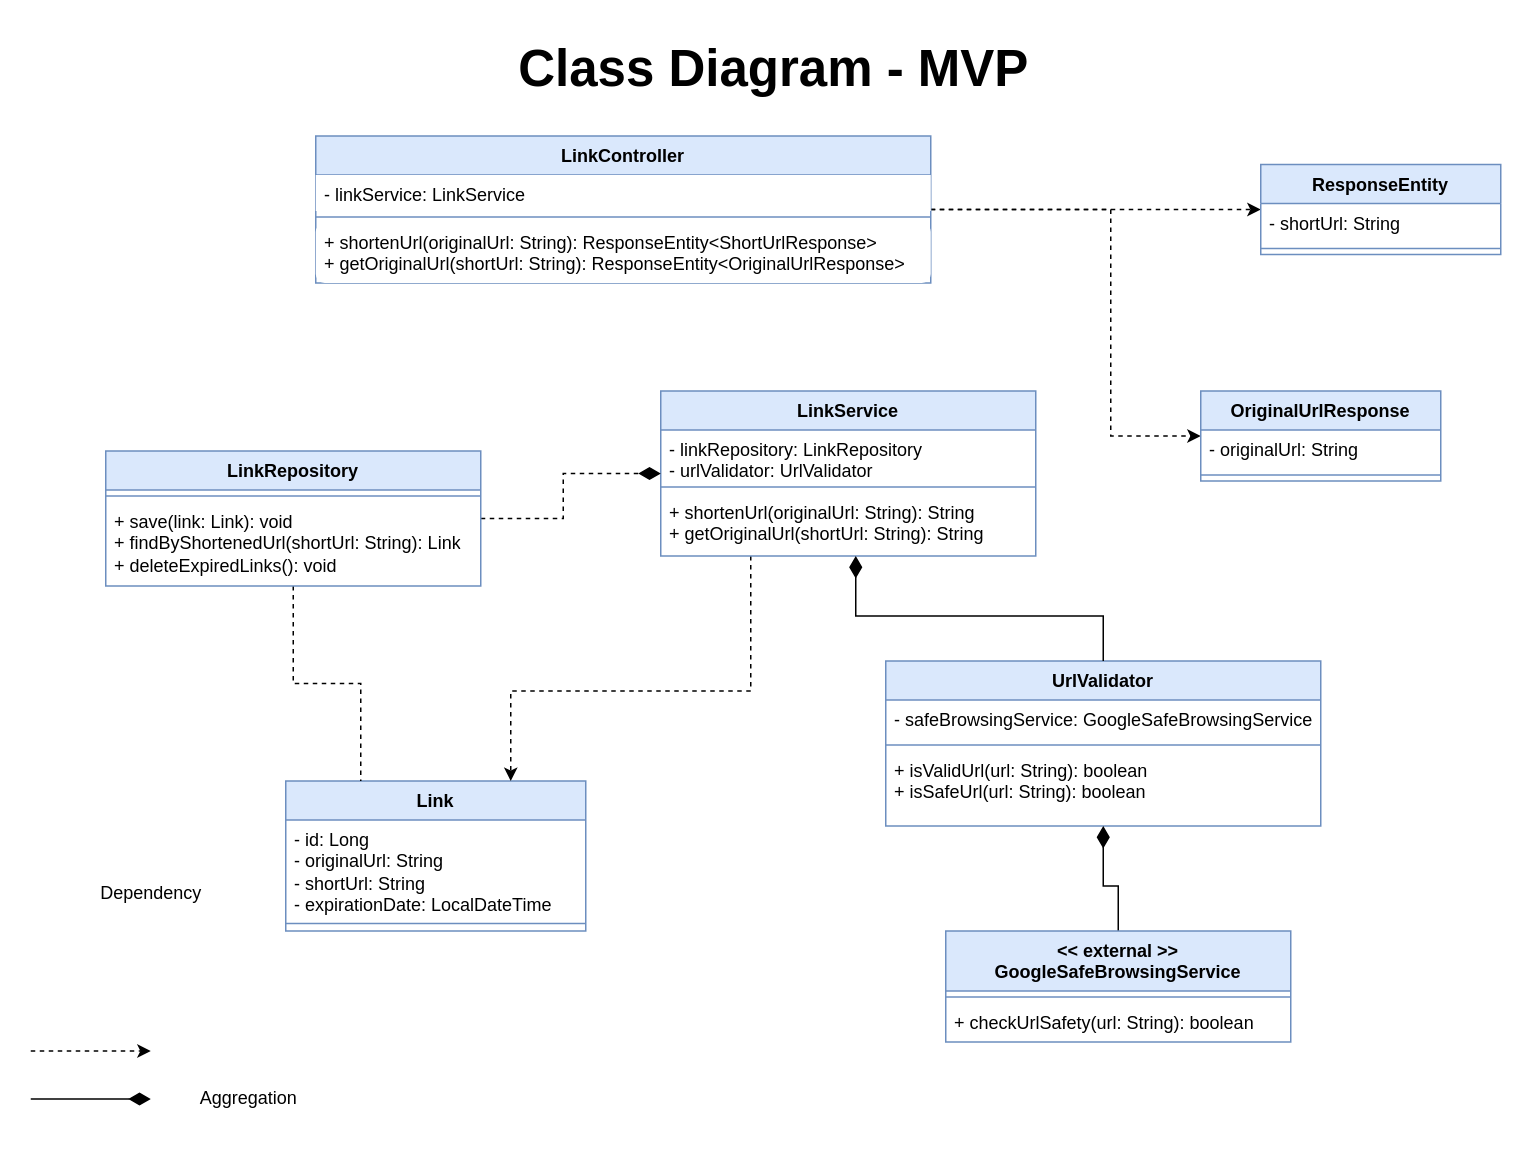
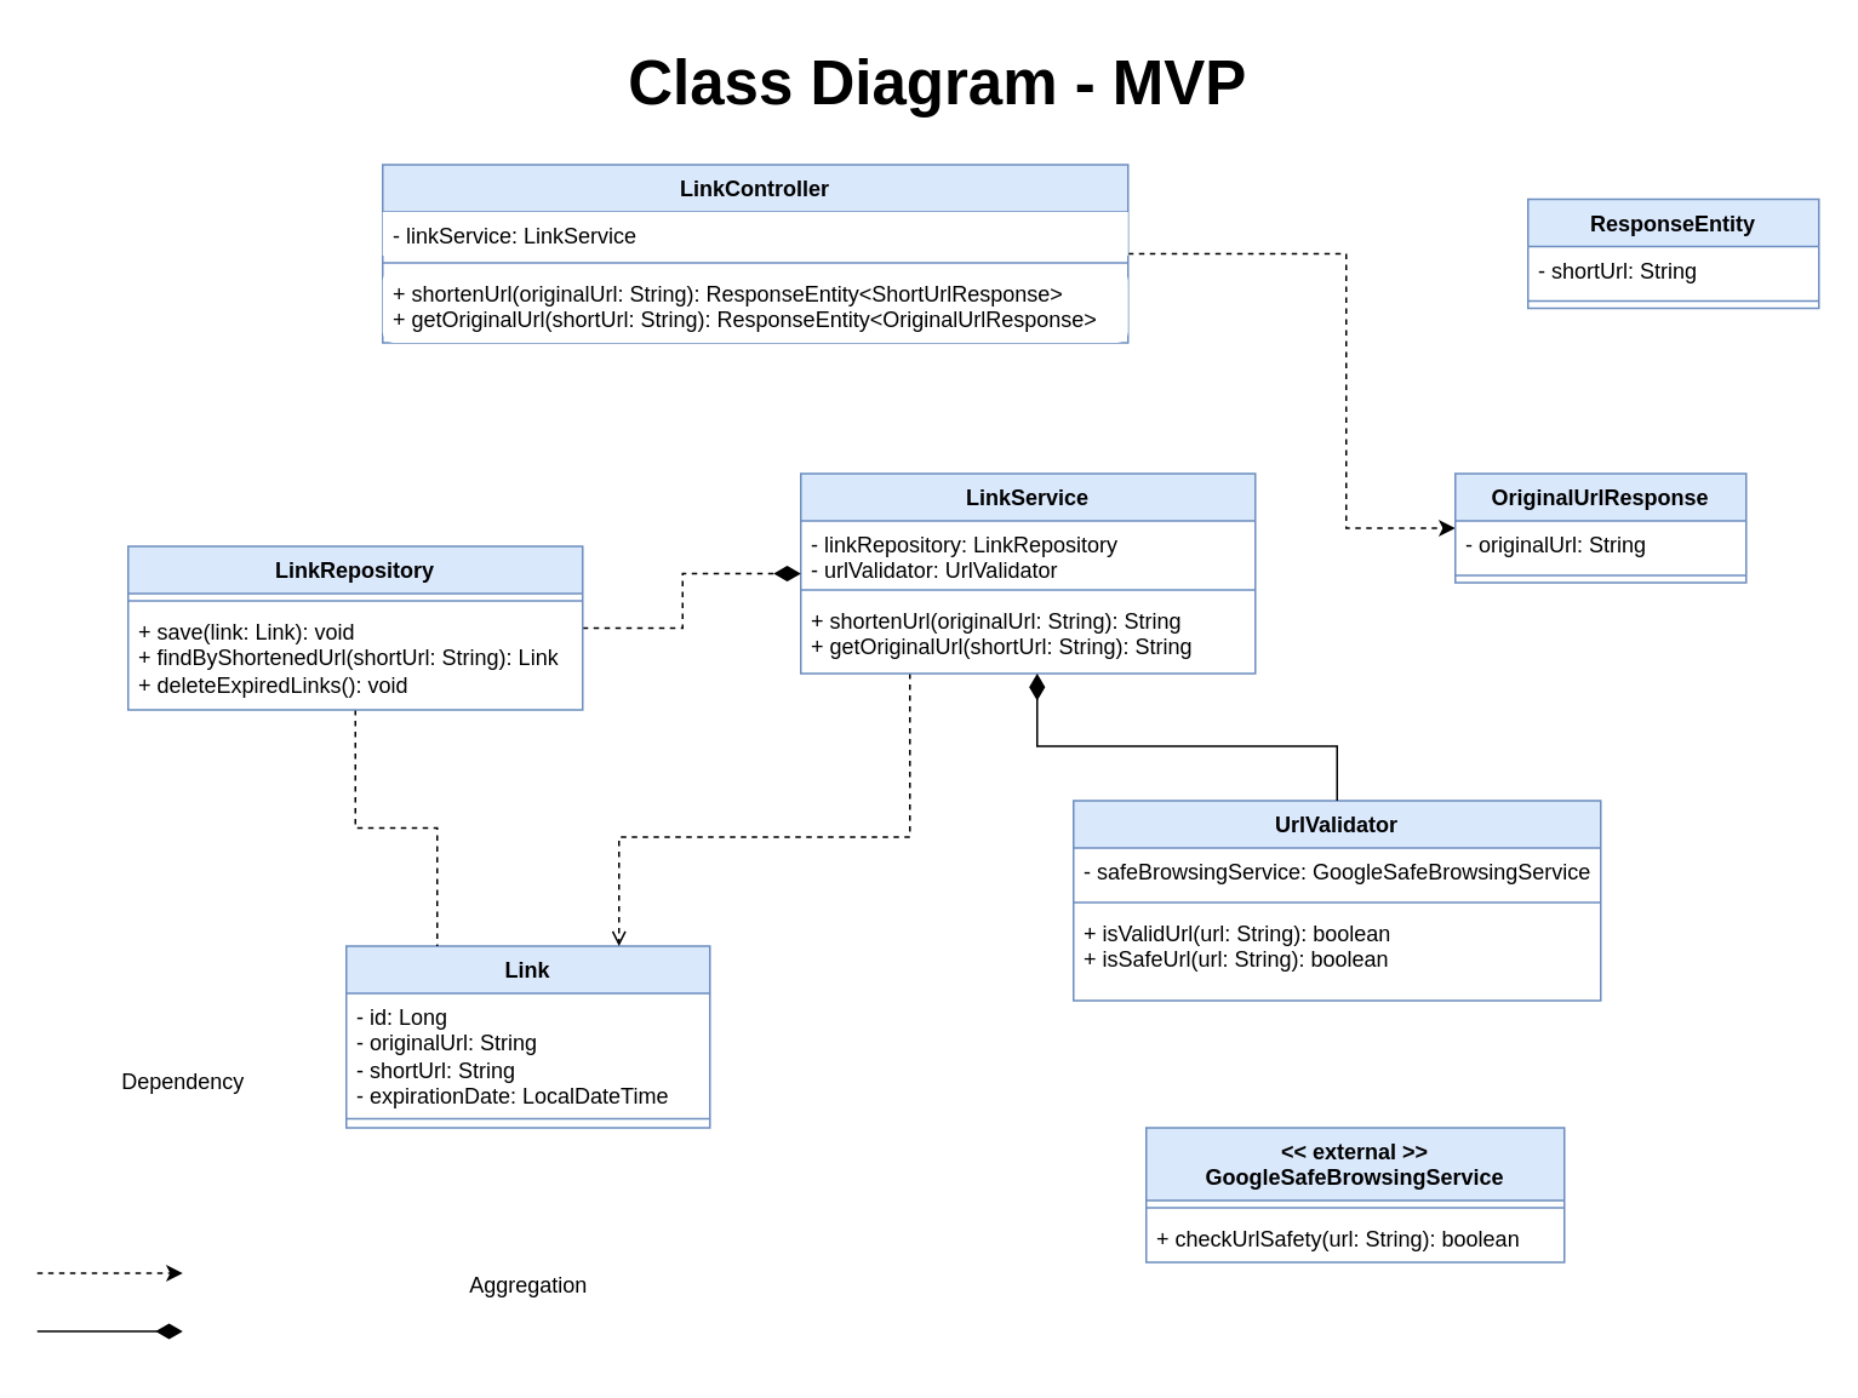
- <mxCell id="5" style="edgeStyle=orthogonalEdgeStyle;rounded=0;orthogonalLoop=1;jettySize=auto;html=1;dashed=1;" edge="1" parent="1" source="7" target="25"><mxGeometry relative="1" as="geometry" /></mxCell>
- <mxCell id="11" style="edgeStyle=orthogonalEdgeStyle;rounded=0;orthogonalLoop=1;jettySize=auto;html=1;entryX=0.75;entryY=0;entryDx=0;entryDy=0;dashed=1;" edge="1" parent="1" source="12" target="2"><mxGeometry relative="1" as="geometry"><Array as="points"><mxPoint x="500" y="460" /><mxPoint x="340" y="460" /></Array></mxGeometry></mxCell>
+ <mxCell id="11" style="edgeStyle=orthogonalEdgeStyle;rounded=0;orthogonalLoop=1;jettySize=auto;html=1;entryX=0.75;entryY=0;entryDx=0;entryDy=0;dashed=1;endArrow=open;" edge="1" parent="1" source="12" target="2"><mxGeometry relative="1" as="geometry"><Array as="points"><mxPoint x="500" y="460" /><mxPoint x="340" y="460" /></Array></mxGeometry></mxCell>
- <mxCell id="31" style="edgeStyle=orthogonalEdgeStyle;rounded=0;orthogonalLoop=1;jettySize=auto;html=1;exitX=0.5;exitY=0;exitDx=0;exitDy=0;endArrow=diamondThin;endFill=1;endSize=12;" edge="1" parent="1" source="32" target="21"><mxGeometry relative="1" as="geometry" /></mxCell>
- <mxCell id="40" value="Aggregation" style="text;html=1;align=center;verticalAlign=middle;resizable=0;points=[];autosize=1;strokeColor=none;fillColor=none;" vertex="1" parent="1"><mxGeometry x="120" y="717" width="90" height="30" as="geometry" /></mxCell>
+ <mxCell id="40" value="Aggregation" style="text;html=1;align=center;verticalAlign=middle;resizable=0;points=[];autosize=1;strokeColor=none;fillColor=none;" vertex="1" parent="1"><mxGeometry x="245" y="692" width="90" height="30" as="geometry" /></mxCell>
